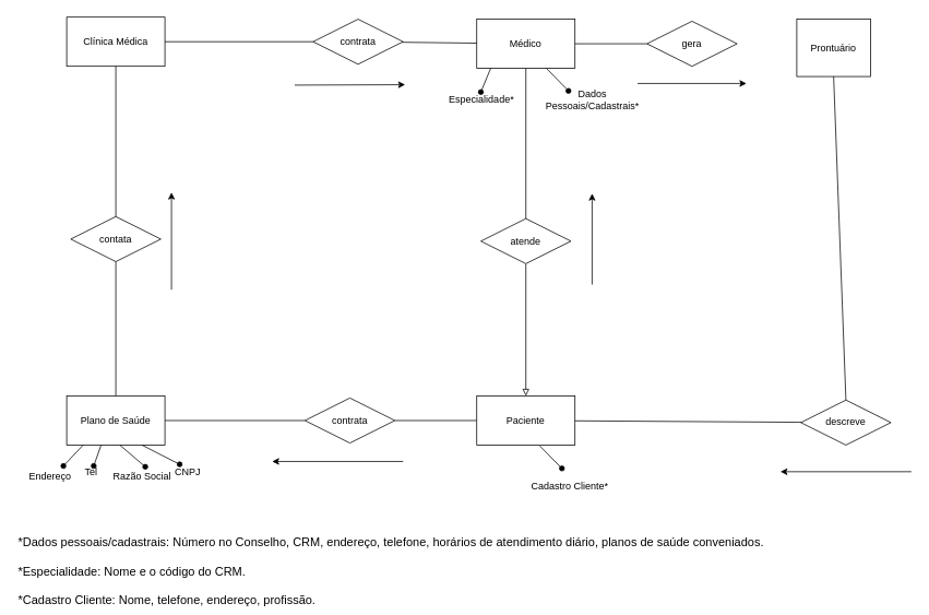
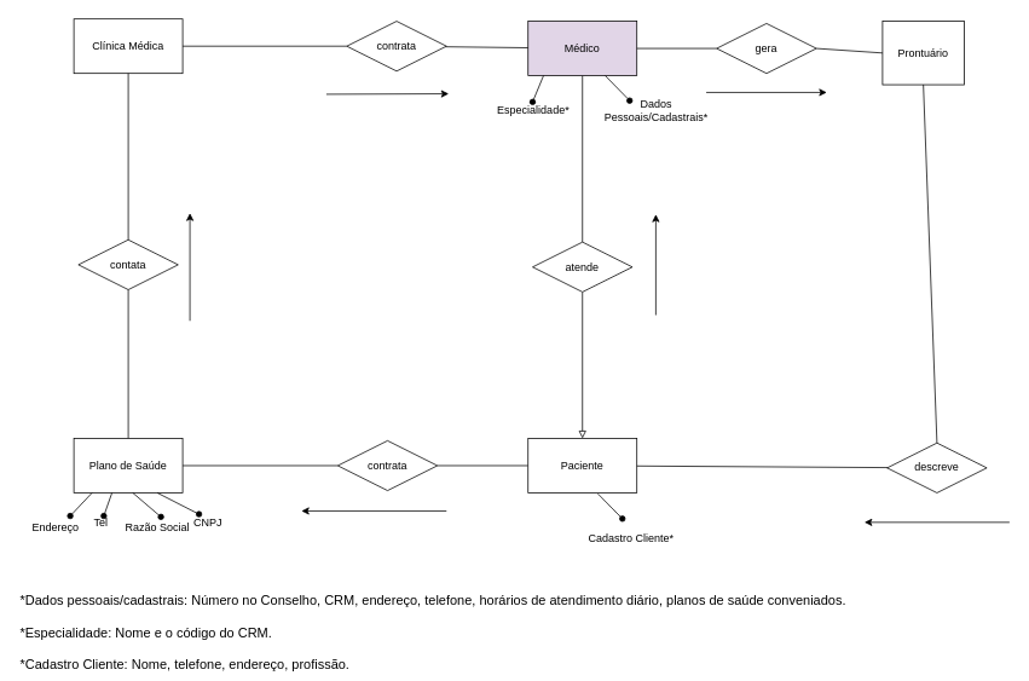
- <mxCell id="3" value="Médico" style="rounded=0;whiteSpace=wrap;html=1;" vertex="1" parent="1"><mxGeometry x="582" y="22.5" width="120" height="60" as="geometry" /></mxCell>
+ <mxCell id="3" value="Médico" style="rounded=0;whiteSpace=wrap;html=1;fillColor=#e1d5e7;" vertex="1" parent="1"><mxGeometry x="582" y="22.5" width="120" height="60" as="geometry" /></mxCell>
+ <mxCell id="17" style="rounded=0;orthogonalLoop=1;jettySize=auto;html=1;exitX=1;exitY=0.5;exitDx=0;exitDy=0;entryX=0;entryY=0.5;entryDx=0;entryDy=0;endArrow=none;endFill=0;" edge="1" parent="1" source="18" target="11"><mxGeometry relative="1" as="geometry" /></mxCell>
